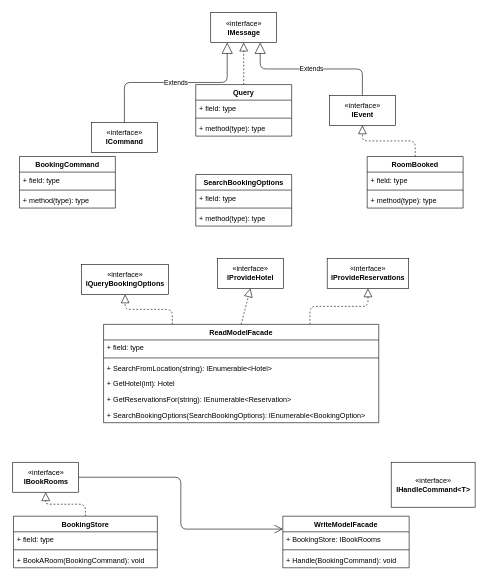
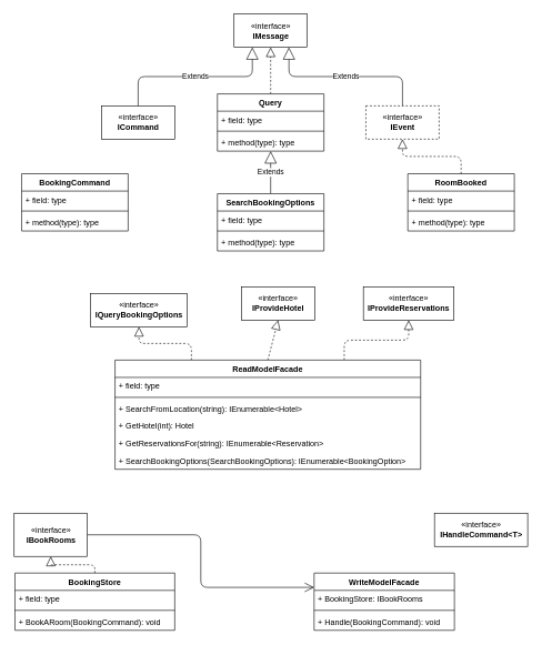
- <mxCell id="5" value="«interface»&lt;br&gt;&lt;b&gt;IEvent&lt;/b&gt;" style="html=1;" vertex="1" parent="1"><mxGeometry x="549" y="158" width="110" height="50" as="geometry" /></mxCell>
+ <mxCell id="5" value="«interface»&lt;br&gt;&lt;b&gt;IEvent&lt;/b&gt;" style="html=1;dashed=1;" vertex="1" parent="1"><mxGeometry x="549" y="158" width="110" height="50" as="geometry" /></mxCell>
- <mxCell id="4" value="«interface»&lt;br&gt;&lt;b&gt;ICommand&lt;/b&gt;" style="html=1;" vertex="1" parent="1"><mxGeometry x="152" y="203" width="110" height="50" as="geometry" /></mxCell>
+ <mxCell id="4" value="«interface»&lt;br&gt;&lt;b&gt;ICommand&lt;/b&gt;" style="html=1;" vertex="1" parent="1"><mxGeometry x="152" y="158" width="110" height="50" as="geometry" /></mxCell>
+ <mxCell id="29" value="Extends" style="endArrow=block;endSize=16;endFill=0;html=1;exitX=0.5;exitY=0;exitDx=0;exitDy=0;" edge="1" parent="1" source="30" target="11"><mxGeometry width="160" relative="1" as="geometry"><mxPoint x="322" y="260" as="sourcePoint" /><mxPoint x="482" y="260" as="targetPoint" /></mxGeometry></mxCell>
- <mxCell id="34" value="«interface»&lt;br&gt;&lt;b&gt;IBookRooms&lt;/b&gt;" style="html=1;" vertex="1" parent="1"><mxGeometry x="20.75" y="770" width="110" height="50" as="geometry" /></mxCell>
+ <mxCell id="34" value="«interface»&lt;br&gt;&lt;b&gt;IBookRooms&lt;/b&gt;" style="html=1;" vertex="1" parent="1"><mxGeometry x="20.75" y="770" width="110" height="65" as="geometry" /></mxCell>
- <mxCell id="45" value="«interface»&lt;br&gt;&lt;b&gt;IHandleCommand&amp;lt;T&amp;gt;&lt;/b&gt;" style="html=1;" vertex="1" parent="1"><mxGeometry x="652" y="770" width="140" height="75" as="geometry" /></mxCell>
+ <mxCell id="45" value="«interface»&lt;br&gt;&lt;b&gt;IHandleCommand&amp;lt;T&amp;gt;&lt;/b&gt;" style="html=1;" vertex="1" parent="1"><mxGeometry x="652" y="770" width="140" height="50" as="geometry" /></mxCell>
